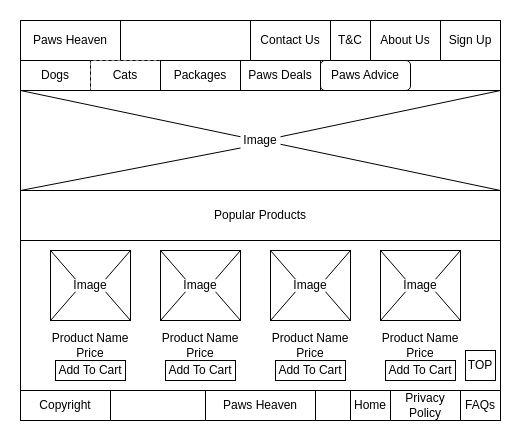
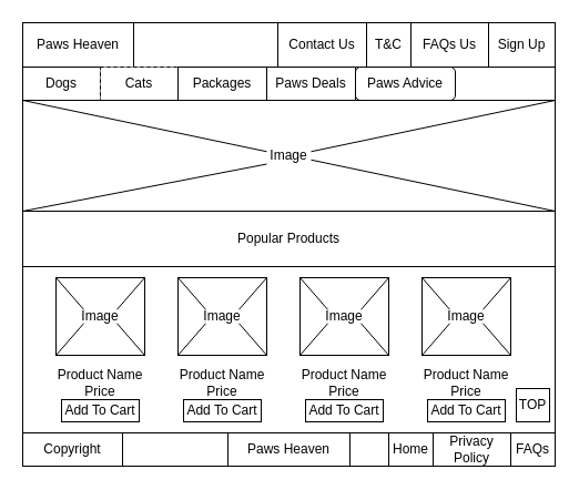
- <mxCell id="6" value="About Us" style="rounded=0;whiteSpace=wrap;html=1;" parent="1" vertex="1"><mxGeometry x="370" y="20" width="70" height="40" as="geometry" /></mxCell>
+ <mxCell id="6" value="FAQs Us" style="rounded=0;whiteSpace=wrap;html=1;" parent="1" vertex="1"><mxGeometry x="370" y="20" width="70" height="40" as="geometry" /></mxCell>
